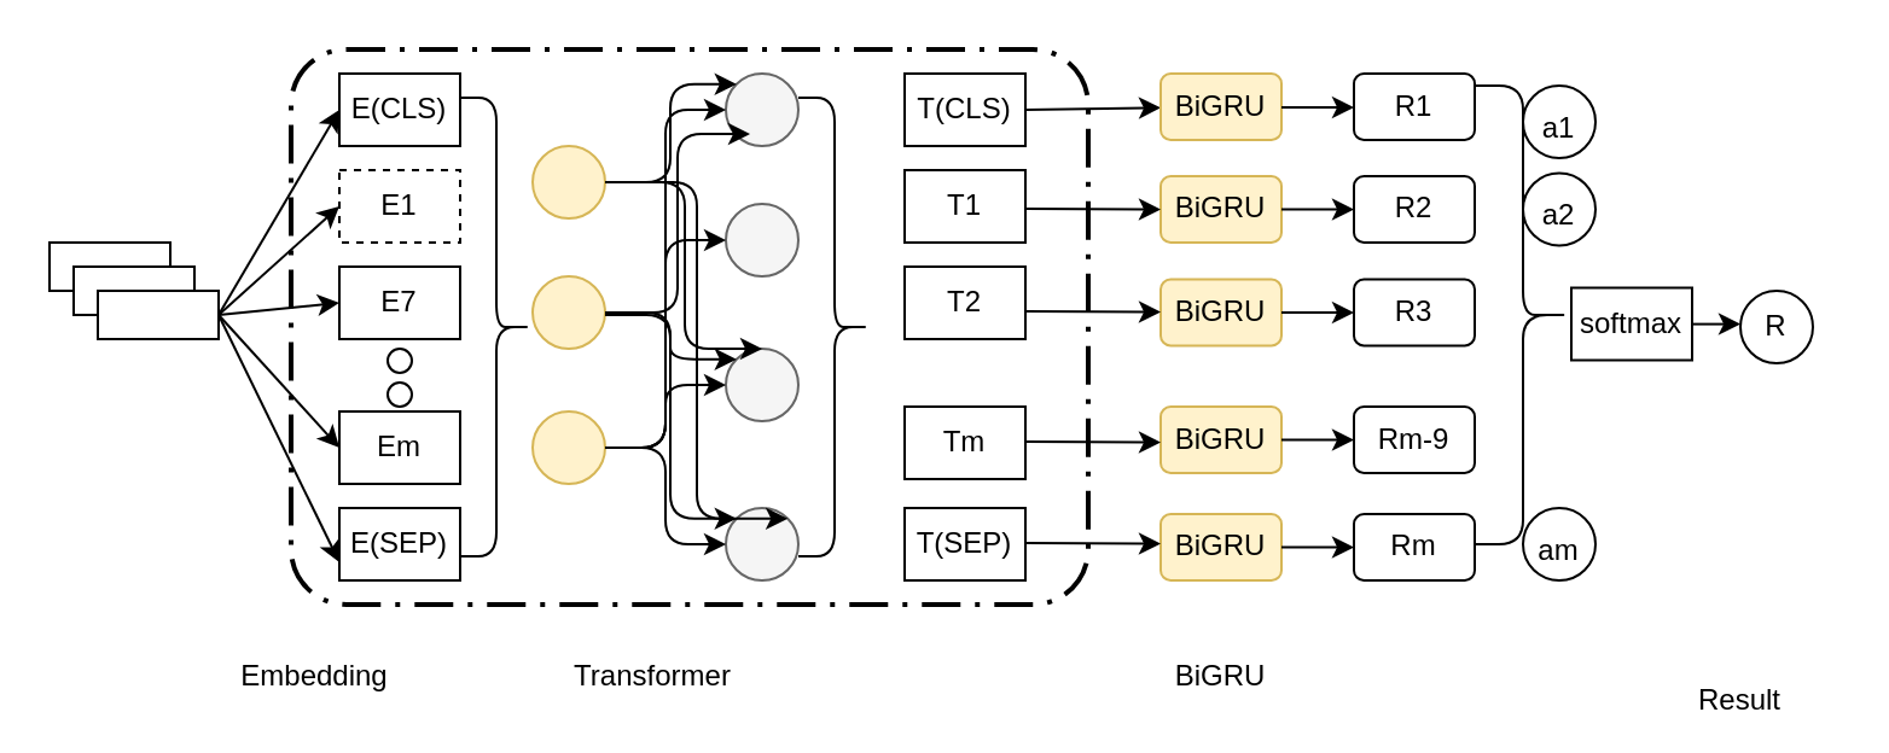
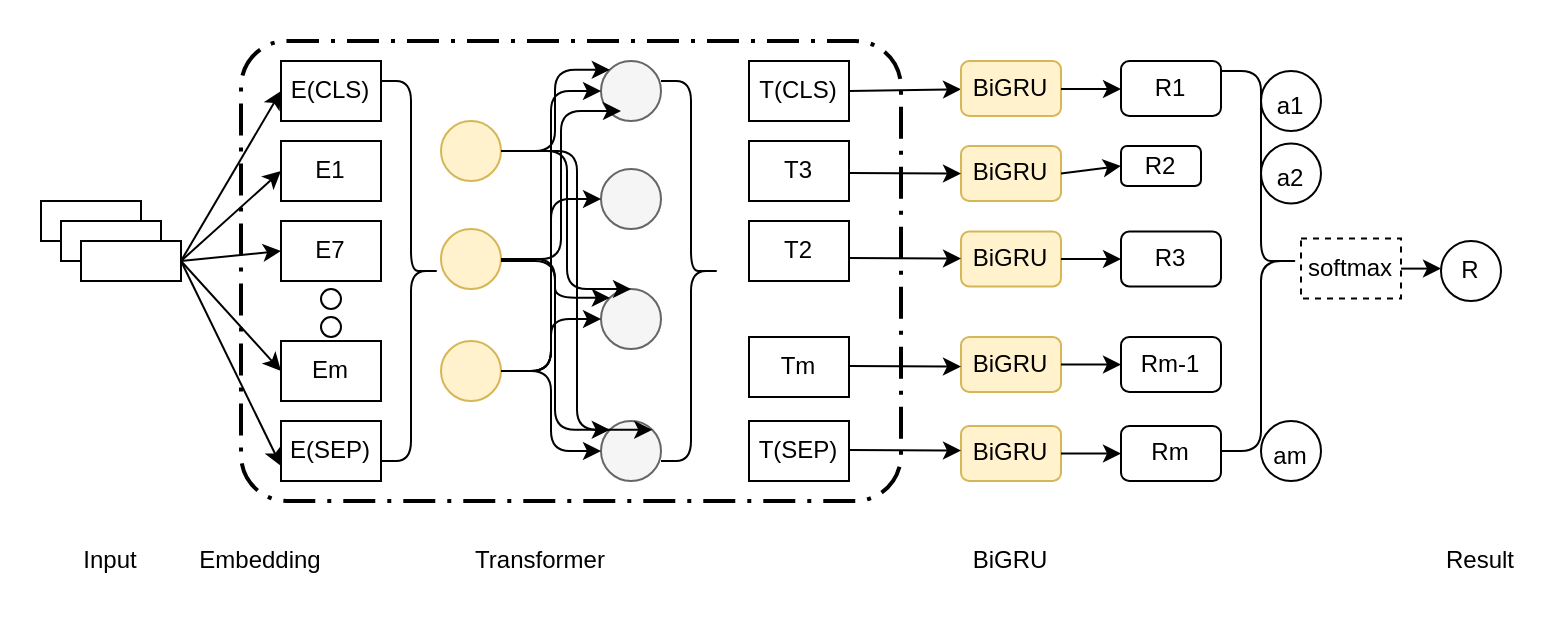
- <mxCell id="7" value="E1" style="rounded=0;whiteSpace=wrap;html=1;dashed=1;" parent="1" vertex="1"><mxGeometry x="140" y="70" width="50" height="30" as="geometry" /></mxCell>
+ <mxCell id="7" value="E1" style="rounded=0;whiteSpace=wrap;html=1;" parent="1" vertex="1"><mxGeometry x="140" y="70" width="50" height="30" as="geometry" /></mxCell>
- <mxCell id="40" value="T1" style="rounded=0;whiteSpace=wrap;html=1;" parent="1" vertex="1"><mxGeometry x="374" y="70" width="50" height="30" as="geometry" /></mxCell>
+ <mxCell id="40" value="T3" style="rounded=0;whiteSpace=wrap;html=1;" parent="1" vertex="1"><mxGeometry x="374" y="70" width="50" height="30" as="geometry" /></mxCell>
- <mxCell id="57" value="R2" style="rounded=1;whiteSpace=wrap;html=1;" parent="1" vertex="1"><mxGeometry x="560" y="72.5" width="50" height="27.5" as="geometry" /></mxCell>
+ <mxCell id="57" value="R2" style="rounded=1;whiteSpace=wrap;html=1;" parent="1" vertex="1"><mxGeometry x="560" y="72.5" width="40" height="20" as="geometry" /></mxCell>
- <mxCell id="69" value="softmax" style="rounded=0;whiteSpace=wrap;html=1;" parent="1" vertex="1"><mxGeometry x="650" y="118.75" width="50" height="30" as="geometry" /></mxCell>
+ <mxCell id="69" value="softmax" style="rounded=0;whiteSpace=wrap;html=1;dashed=1;" parent="1" vertex="1"><mxGeometry x="650" y="118.75" width="50" height="30" as="geometry" /></mxCell>
- <mxCell id="59" value="Rm-9" style="rounded=1;whiteSpace=wrap;html=1;" parent="1" vertex="1"><mxGeometry x="560" y="168" width="50" height="27.5" as="geometry" /></mxCell>
+ <mxCell id="59" value="Rm-1" style="rounded=1;whiteSpace=wrap;html=1;" parent="1" vertex="1"><mxGeometry x="560" y="168" width="50" height="27.5" as="geometry" /></mxCell>
+ <mxCell id="13" value="Input" style="text;html=1;strokeColor=none;fillColor=none;align=center;verticalAlign=middle;whiteSpace=wrap;rounded=0;" parent="1" vertex="1"><mxGeometry x="35" y="270" width="40" height="20" as="geometry" /></mxCell>
- <mxCell id="71" value="Result" style="text;html=1;strokeColor=none;fillColor=none;align=center;verticalAlign=middle;whiteSpace=wrap;rounded=0;" parent="1" vertex="1"><mxGeometry x="700" y="280" width="40" height="20" as="geometry" /></mxCell>
+ <mxCell id="71" value="Result" style="text;html=1;strokeColor=none;fillColor=none;align=center;verticalAlign=middle;whiteSpace=wrap;rounded=0;" parent="1" vertex="1"><mxGeometry x="720" y="270" width="40" height="20" as="geometry" /></mxCell>
